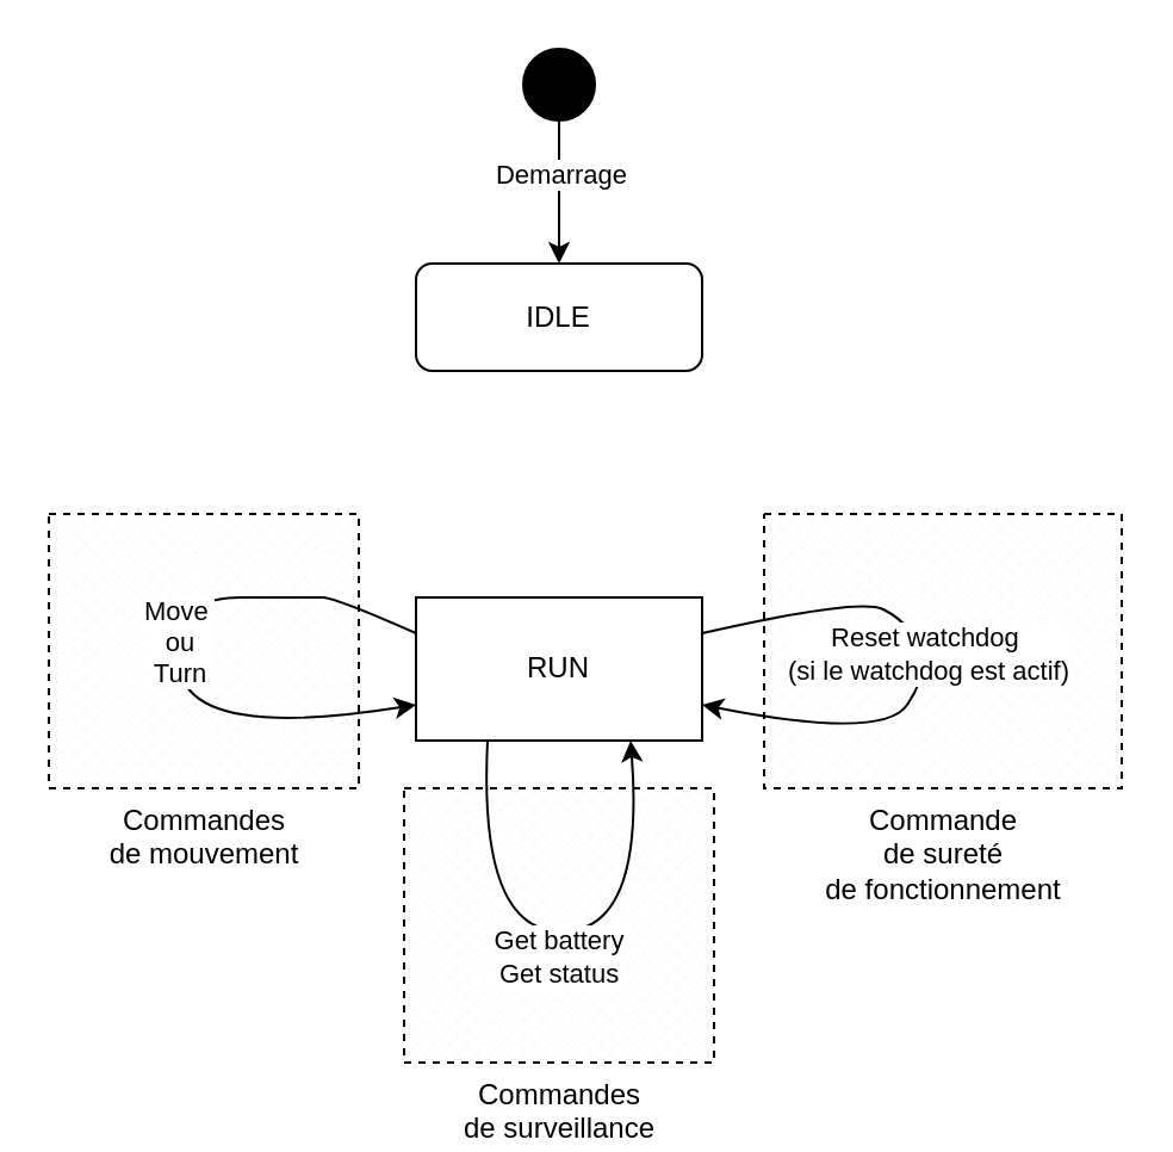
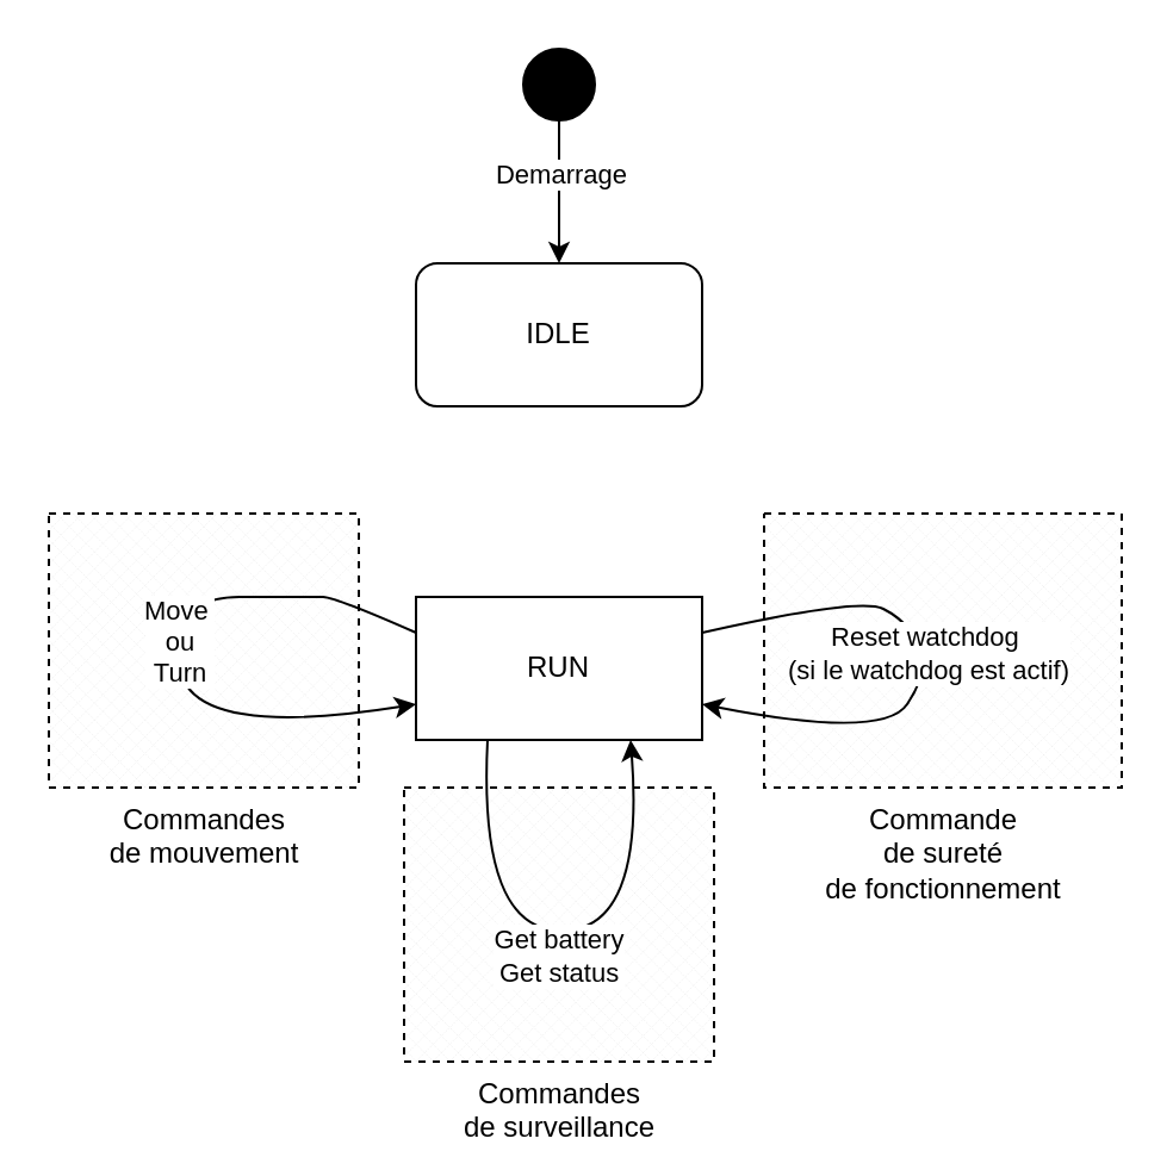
- <mxCell id="3" value="IDLE" style="rounded=1;whiteSpace=wrap;html=1;" vertex="1" parent="1"><mxGeometry x="174" y="110" width="120" height="45" as="geometry" /></mxCell>
+ <mxCell id="3" value="IDLE" style="rounded=1;whiteSpace=wrap;html=1;" vertex="1" parent="1"><mxGeometry x="174" y="110" width="120" height="60" as="geometry" /></mxCell>
